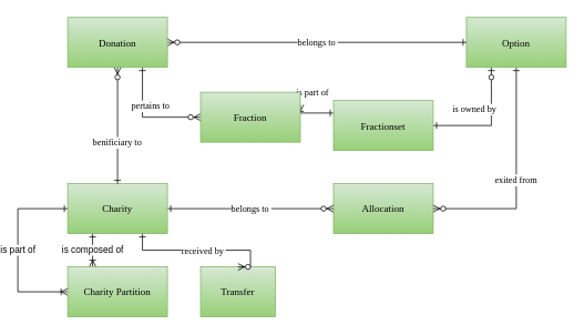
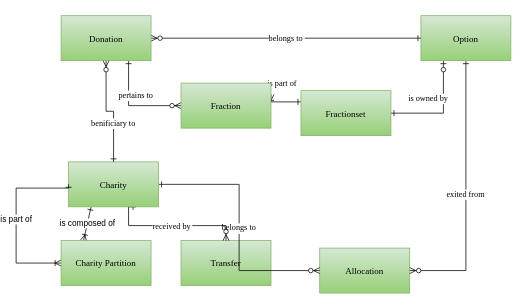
- <mxCell id="10" value="Charity" style="rounded=0;gradientColor=#97d077;fillColor=#d5e8d4;strokeColor=#82b366;fontFamily=Montserrat;" parent="1" vertex="1"><mxGeometry x="80" y="220" width="120" height="60" as="geometry" /></mxCell>
+ <mxCell id="10" value="Charity" style="rounded=0;gradientColor=#97d077;fillColor=#d5e8d4;strokeColor=#82b366;fontFamily=Montserrat;" parent="1" vertex="1"><mxGeometry x="90" y="215" width="120" height="60" as="geometry" /></mxCell>
- <mxCell id="2" value="Allocation" style="rounded=0;gradientColor=#97d077;fillColor=#d5e8d4;strokeColor=#82b366;fontFamily=Montserrat;" parent="1" vertex="1"><mxGeometry x="400" y="220" width="120" height="60" as="geometry" /></mxCell>
+ <mxCell id="2" value="Allocation" style="rounded=0;gradientColor=#97d077;fillColor=#d5e8d4;strokeColor=#82b366;fontFamily=Montserrat;" parent="1" vertex="1"><mxGeometry x="425" y="330" width="120" height="60" as="geometry" /></mxCell>
- <mxCell id="3" value="Transfer" style="rounded=0;gradientColor=#97d077;fillColor=#d5e8d4;strokeColor=#82b366;fontFamily=Montserrat;" parent="1" vertex="1"><mxGeometry x="240" y="320" width="90" height="60" as="geometry" /></mxCell>
+ <mxCell id="3" value="Transfer" style="rounded=0;gradientColor=#97d077;fillColor=#d5e8d4;strokeColor=#82b366;fontFamily=Montserrat;" parent="1" vertex="1"><mxGeometry x="240" y="320" width="120" height="60" as="geometry" /></mxCell>
